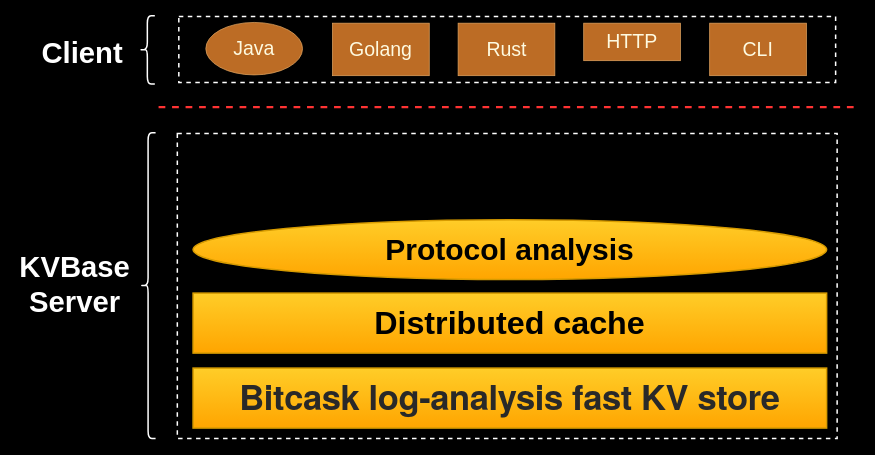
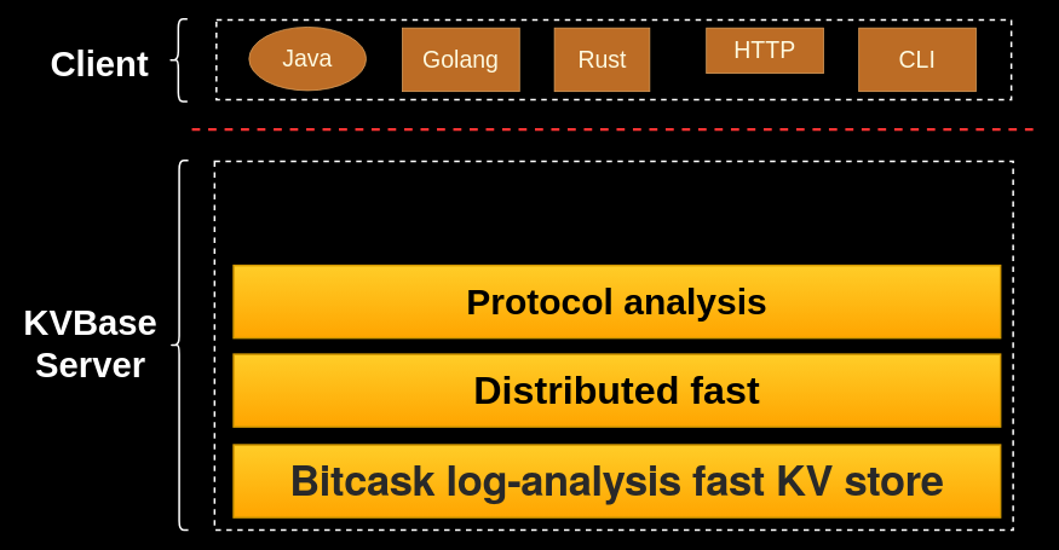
- <mxCell id="6" value="&lt;span style=&quot;font-size: 26px&quot;&gt;Rust&lt;/span&gt;" style="rounded=0;whiteSpace=wrap;html=1;fillColor=#BC6C25;strokeColor=#DDA15E;fontColor=#FEFAE0;" vertex="1" parent="2"><mxGeometry x="372.5" y="9" width="129" height="70" as="geometry" /></mxCell>
+ <mxCell id="6" value="&lt;span style=&quot;font-size: 26px&quot;&gt;Rust&lt;/span&gt;" style="rounded=0;whiteSpace=wrap;html=1;fillColor=#BC6C25;strokeColor=#DDA15E;fontColor=#FEFAE0;" vertex="1" parent="2"><mxGeometry x="372.5" y="9" width="105" height="70" as="geometry" /></mxCell>
- <mxCell id="11" value="&lt;font style=&quot;font-size: 40px&quot;&gt;Protocol analysis&lt;/font&gt;" style="ellipse;whiteSpace=wrap;html=1;sketch=0;strokeColor=#d79b00;strokeWidth=2;fillColor=#ffcd28;gradientColor=#ffa500;fontSize=33;fontStyle=1;" vertex="1" parent="1"><mxGeometry x="257" y="292" width="845" height="80" as="geometry" /></mxCell>
+ <mxCell id="11" value="&lt;font style=&quot;font-size: 40px&quot;&gt;Protocol analysis&lt;/font&gt;" style="rounded=0;whiteSpace=wrap;html=1;sketch=0;strokeColor=#d79b00;strokeWidth=2;fillColor=#ffcd28;gradientColor=#ffa500;fontSize=33;fontStyle=1" vertex="1" parent="1"><mxGeometry x="257" y="292" width="845" height="80" as="geometry" /></mxCell>
- <mxCell id="12" value="&lt;b&gt;&lt;font style=&quot;font-size: 43px&quot;&gt;Distributed cache&lt;/font&gt;&lt;/b&gt;" style="rounded=0;whiteSpace=wrap;html=1;sketch=0;strokeWidth=2;fillColor=#ffcd28;gradientColor=#ffa500;strokeColor=#d79b00;" vertex="1" parent="1"><mxGeometry x="257" y="390" width="845" height="80" as="geometry" /></mxCell>
+ <mxCell id="12" value="&lt;b&gt;&lt;font style=&quot;font-size: 43px&quot;&gt;Distributed fast&lt;/font&gt;&lt;/b&gt;" style="rounded=0;whiteSpace=wrap;html=1;sketch=0;strokeWidth=2;fillColor=#ffcd28;gradientColor=#ffa500;strokeColor=#d79b00;" vertex="1" parent="1"><mxGeometry x="257" y="390" width="845" height="80" as="geometry" /></mxCell>
